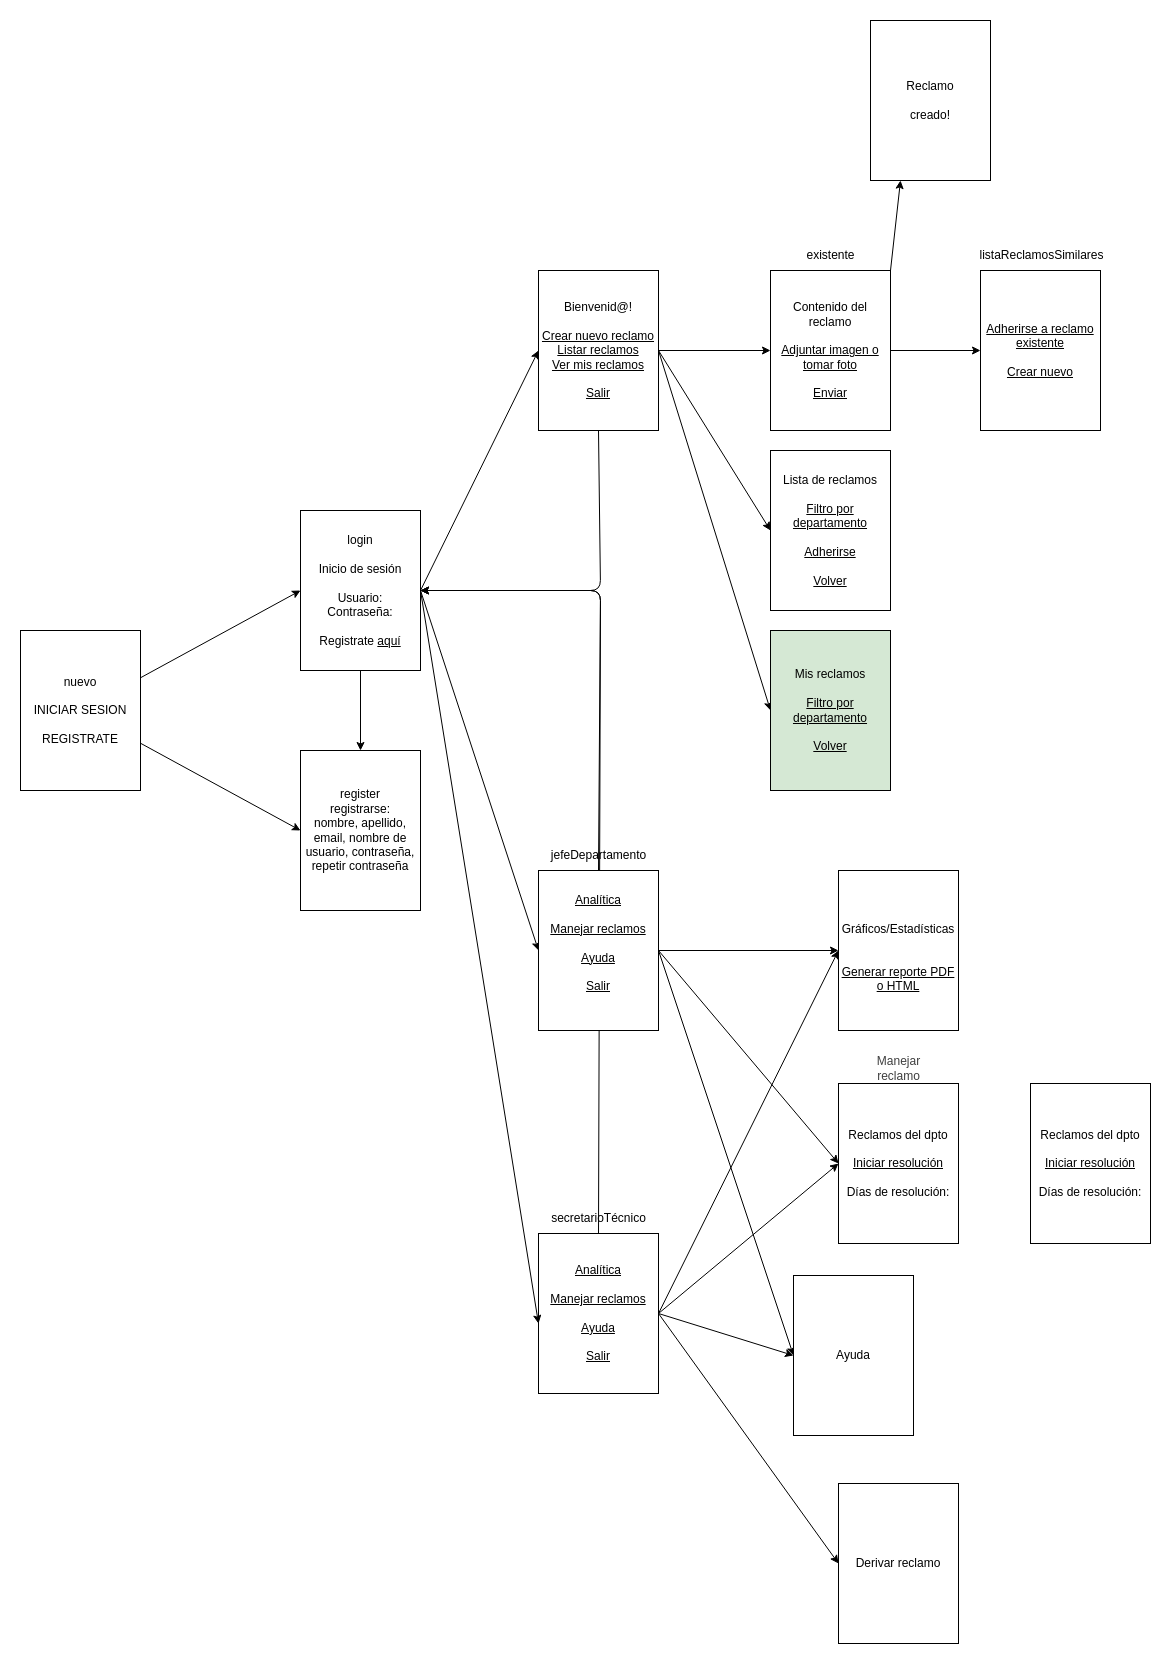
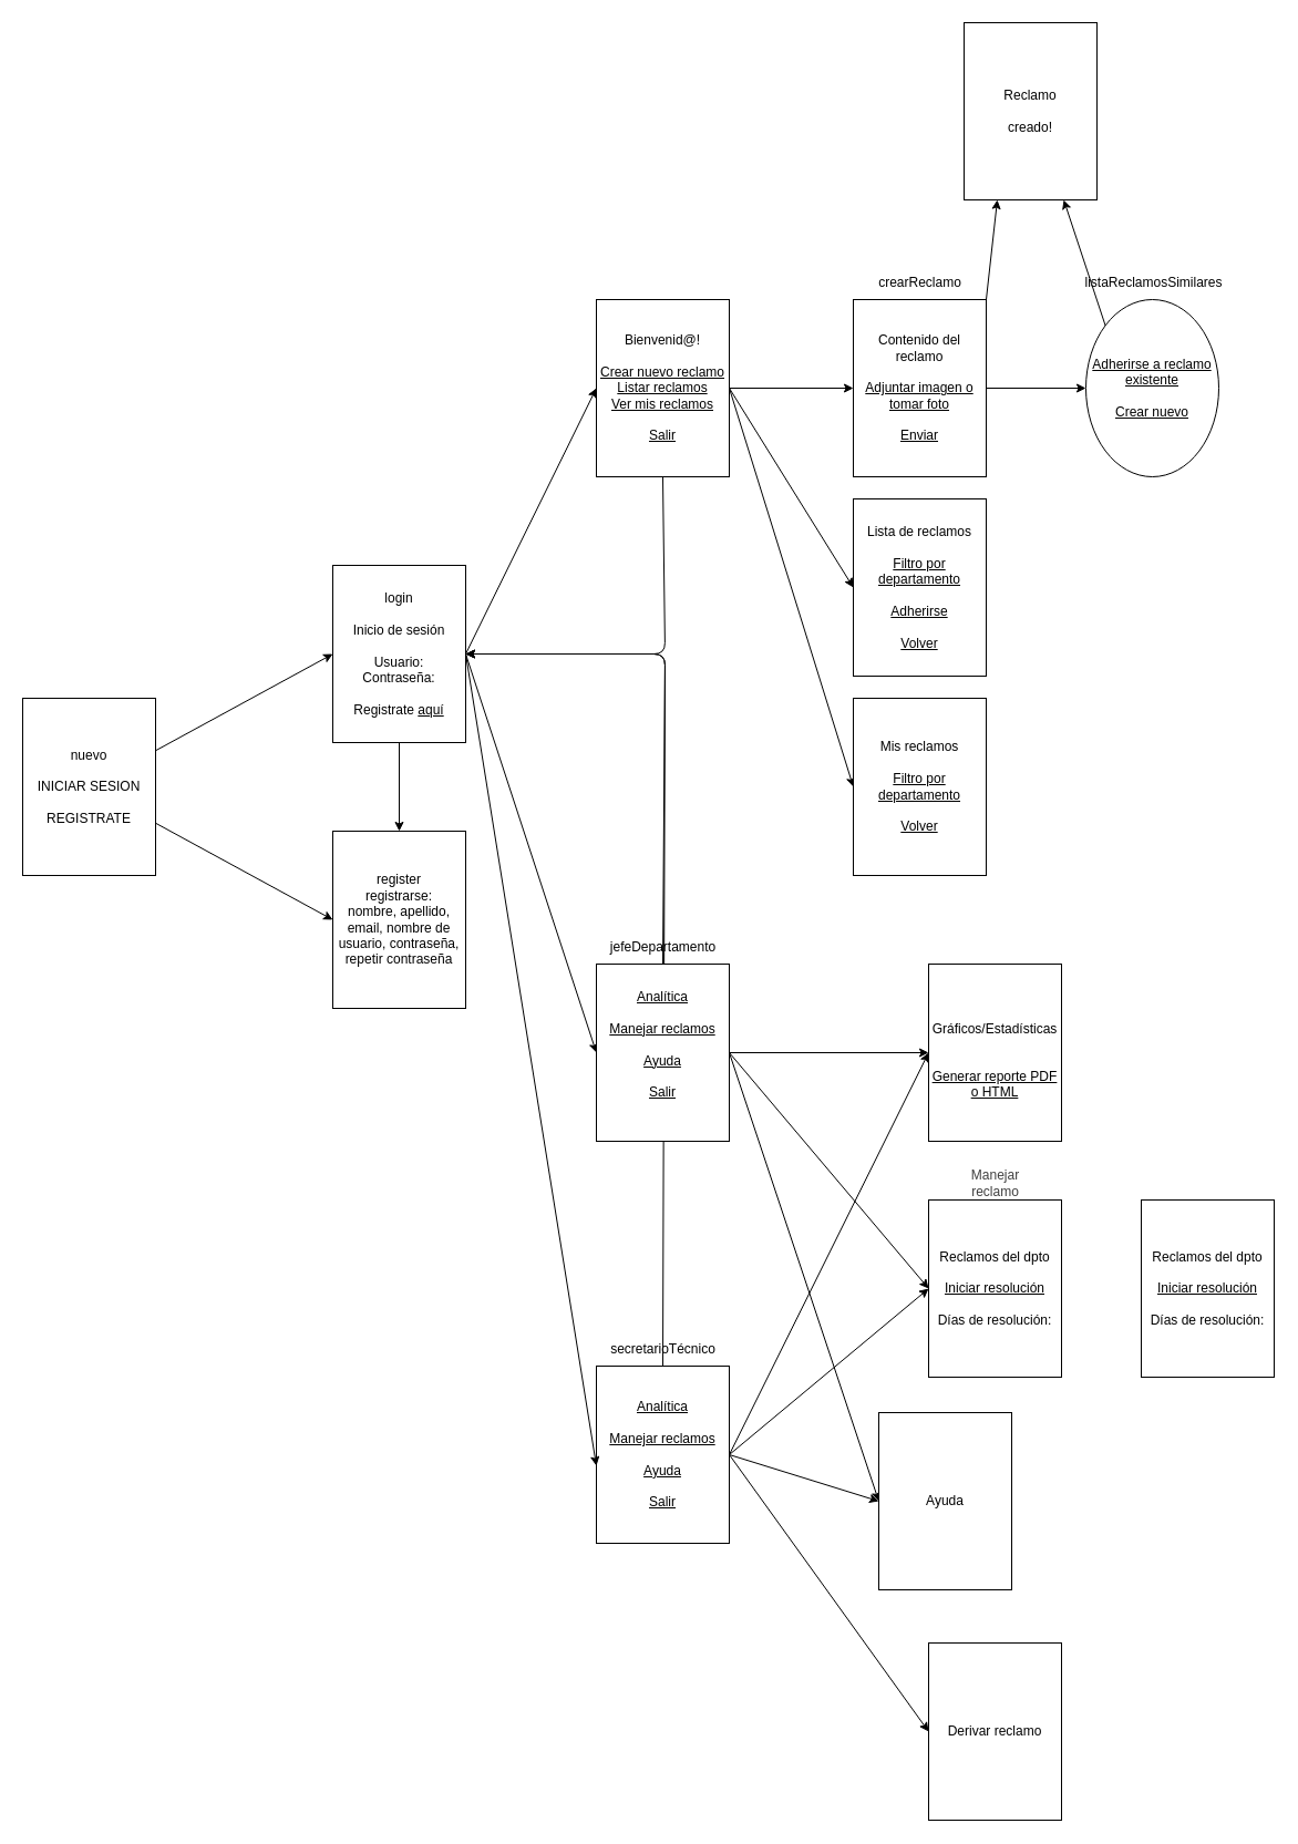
+ <mxCell id="34" style="edgeStyle=none;html=1;exitX=0;exitY=0;exitDx=0;exitDy=0;entryX=0.75;entryY=1;entryDx=0;entryDy=0;" parent="1" source="35" target="38" edge="1"><mxGeometry relative="1" as="geometry" /></mxCell>
- <mxCell id="32" value="existente" style="text;html=1;align=center;verticalAlign=middle;resizable=0;points=[];autosize=1;strokeColor=none;fillColor=none;" parent="1" vertex="1"><mxGeometry x="780" y="240" width="100" height="30" as="geometry" /></mxCell>
+ <mxCell id="32" value="crearReclamo" style="text;html=1;align=center;verticalAlign=middle;resizable=0;points=[];autosize=1;strokeColor=none;fillColor=none;" parent="1" vertex="1"><mxGeometry x="780" y="240" width="100" height="30" as="geometry" /></mxCell>
- <mxCell id="35" value="&lt;u&gt;Adherirse a reclamo existente&lt;/u&gt;&lt;div&gt;&lt;u&gt;&lt;br&gt;&lt;/u&gt;&lt;/div&gt;&lt;div&gt;&lt;u&gt;Crear nuevo&lt;/u&gt;&lt;/div&gt;" style="rounded=0;whiteSpace=wrap;html=1;" parent="1" vertex="1"><mxGeometry x="980" y="270" width="120" height="160" as="geometry" /></mxCell>
+ <mxCell id="35" value="&lt;u&gt;Adherirse a reclamo existente&lt;/u&gt;&lt;div&gt;&lt;u&gt;&lt;br&gt;&lt;/u&gt;&lt;/div&gt;&lt;div&gt;&lt;u&gt;Crear nuevo&lt;/u&gt;&lt;/div&gt;" style="ellipse;whiteSpace=wrap;html=1;" parent="1" vertex="1"><mxGeometry x="980" y="270" width="120" height="160" as="geometry" /></mxCell>
- <mxCell id="37" value="Mis reclamos&lt;div&gt;&lt;br&gt;&lt;/div&gt;&lt;div&gt;&lt;u&gt;Filtro por departamento&lt;/u&gt;&lt;/div&gt;&lt;div&gt;&lt;u&gt;&lt;br&gt;&lt;/u&gt;&lt;/div&gt;&lt;div&gt;&lt;u&gt;Volver&lt;/u&gt;&lt;/div&gt;" style="rounded=0;whiteSpace=wrap;html=1;fillColor=#d5e8d4;" parent="1" vertex="1"><mxGeometry x="770" y="630" width="120" height="160" as="geometry" /></mxCell>
+ <mxCell id="37" value="Mis reclamos&lt;div&gt;&lt;br&gt;&lt;/div&gt;&lt;div&gt;&lt;u&gt;Filtro por departamento&lt;/u&gt;&lt;/div&gt;&lt;div&gt;&lt;u&gt;&lt;br&gt;&lt;/u&gt;&lt;/div&gt;&lt;div&gt;&lt;u&gt;Volver&lt;/u&gt;&lt;/div&gt;" style="rounded=0;whiteSpace=wrap;html=1;" parent="1" vertex="1"><mxGeometry x="770" y="630" width="120" height="160" as="geometry" /></mxCell>
